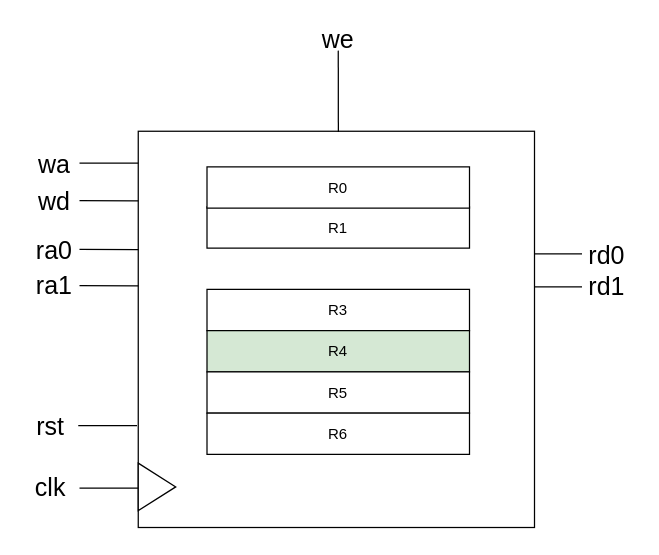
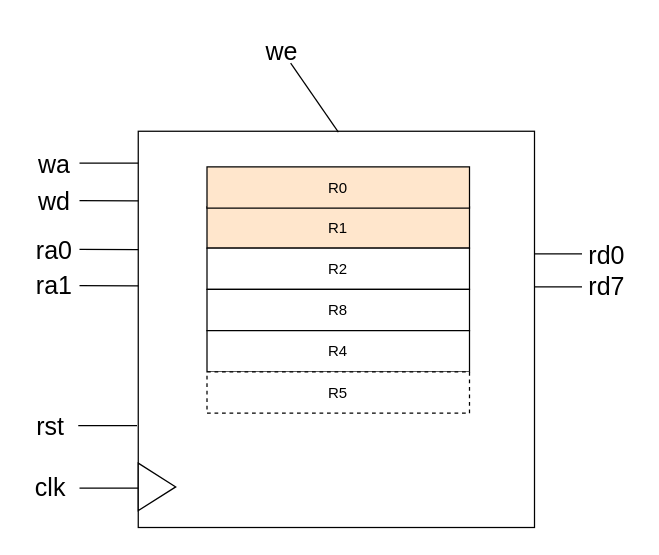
- <mxCell id="11" value="we" style="text;html=1;strokeColor=none;fillColor=none;align=center;verticalAlign=middle;whiteSpace=wrap;rounded=0;fontSize=20;" parent="1" vertex="1"><mxGeometry x="250" y="20" width="40" height="20" as="geometry" /></mxCell>
+ <mxCell id="11" value="we" style="text;html=1;strokeColor=none;fillColor=none;align=center;verticalAlign=middle;whiteSpace=wrap;rounded=0;fontSize=20;" parent="1" vertex="1"><mxGeometry x="205" y="30" width="40" height="20" as="geometry" /></mxCell>
- <mxCell id="28" value="R0" style="rounded=0;whiteSpace=wrap;html=1;" vertex="1" parent="1"><mxGeometry x="165" y="133" width="210" height="33" as="geometry" /></mxCell>
+ <mxCell id="28" value="R0" style="rounded=0;whiteSpace=wrap;html=1;fillColor=#ffe6cc;" vertex="1" parent="1"><mxGeometry x="165" y="133" width="210" height="33" as="geometry" /></mxCell>
- <mxCell id="3" value="R1" style="rounded=0;whiteSpace=wrap;html=1;" parent="1" vertex="1"><mxGeometry x="165" y="165" width="210" height="33" as="geometry" /></mxCell>
+ <mxCell id="3" value="R1" style="rounded=0;whiteSpace=wrap;html=1;fillColor=#ffe6cc;" parent="1" vertex="1"><mxGeometry x="165" y="165" width="210" height="33" as="geometry" /></mxCell>
+ <mxCell id="4" value="R2" style="rounded=0;whiteSpace=wrap;html=1;" parent="1" vertex="1"><mxGeometry x="165" y="198" width="210" height="33" as="geometry" /></mxCell>
- <mxCell id="26" value="rd1" style="text;html=1;strokeColor=none;fillColor=none;align=center;verticalAlign=middle;whiteSpace=wrap;rounded=0;fontSize=20;" parent="1" vertex="1"><mxGeometry x="465" y="218" width="40" height="20" as="geometry" /></mxCell>
+ <mxCell id="26" value="rd7" style="text;html=1;strokeColor=none;fillColor=none;align=center;verticalAlign=middle;whiteSpace=wrap;rounded=0;fontSize=20;" parent="1" vertex="1"><mxGeometry x="465" y="218" width="40" height="20" as="geometry" /></mxCell>
- <mxCell id="5" value="R3" style="rounded=0;whiteSpace=wrap;html=1;" parent="1" vertex="1"><mxGeometry x="165" y="231" width="210" height="33" as="geometry" /></mxCell>
+ <mxCell id="5" value="R8" style="rounded=0;whiteSpace=wrap;html=1;" parent="1" vertex="1"><mxGeometry x="165" y="231" width="210" height="33" as="geometry" /></mxCell>
- <mxCell id="6" value="R4" style="rounded=0;whiteSpace=wrap;html=1;fillColor=#d5e8d4;" parent="1" vertex="1"><mxGeometry x="165" y="264" width="210" height="33" as="geometry" /></mxCell>
+ <mxCell id="6" value="R4" style="rounded=0;whiteSpace=wrap;html=1;" parent="1" vertex="1"><mxGeometry x="165" y="264" width="210" height="33" as="geometry" /></mxCell>
- <mxCell id="7" value="R5" style="rounded=0;whiteSpace=wrap;html=1;" parent="1" vertex="1"><mxGeometry x="165" y="297" width="210" height="33" as="geometry" /></mxCell>
+ <mxCell id="7" value="R5" style="rounded=0;whiteSpace=wrap;html=1;dashed=1;" parent="1" vertex="1"><mxGeometry x="165" y="297" width="210" height="33" as="geometry" /></mxCell>
- <mxCell id="8" value="R6" style="rounded=0;whiteSpace=wrap;html=1;" parent="1" vertex="1"><mxGeometry x="165" y="330" width="210" height="33" as="geometry" /></mxCell>
